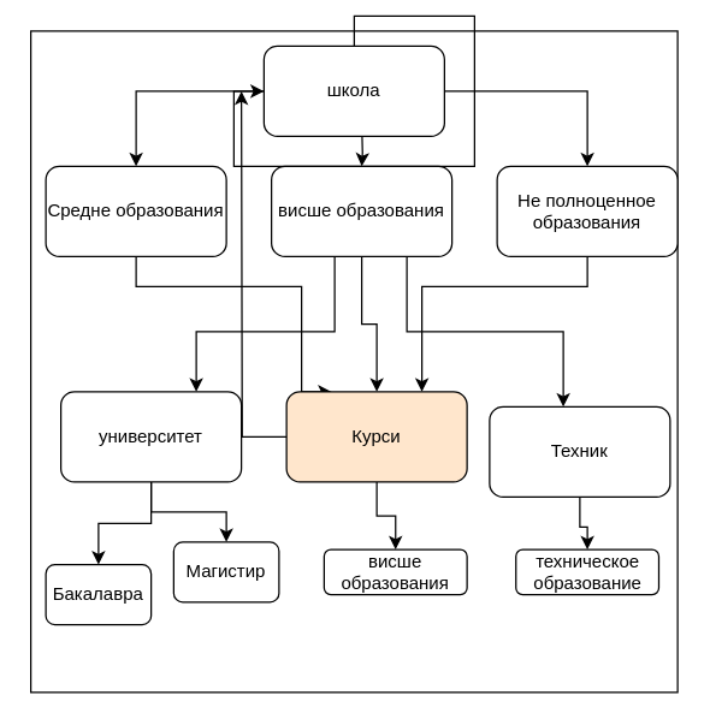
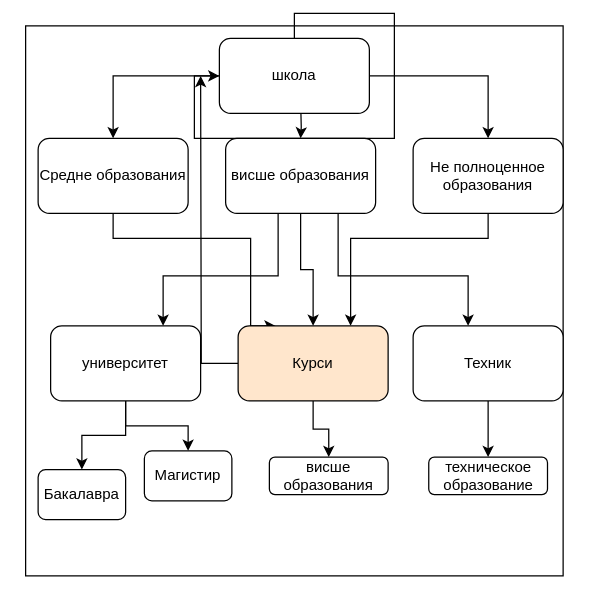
- <mxCell id="17" value="&lt;div&gt;Техник&lt;/div&gt;" style="rounded=1;whiteSpace=wrap;html=1;" vertex="1" parent="1"><mxGeometry x="325" y="270" width="120" height="60" as="geometry" /></mxCell>
+ <mxCell id="17" value="&lt;div&gt;Техник&lt;/div&gt;" style="rounded=1;whiteSpace=wrap;html=1;" vertex="1" parent="1"><mxGeometry x="330" y="260" width="120" height="60" as="geometry" /></mxCell>
